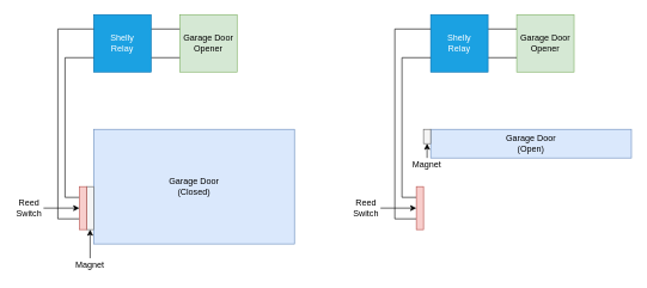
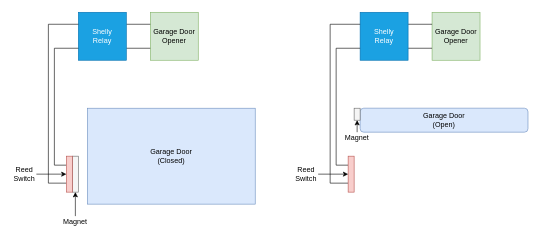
- <mxCell id="19" value="&lt;div&gt;Garage Door&lt;/div&gt;(Open)" style="rounded=0;whiteSpace=wrap;html=1;fillColor=#dae8fc;strokeColor=#6c8ebf;" vertex="1" parent="1"><mxGeometry x="600" y="180" width="280" height="40" as="geometry" /></mxCell>
+ <mxCell id="19" value="&lt;div&gt;Garage Door&lt;/div&gt;(Open)" style="whiteSpace=wrap;html=1;fillColor=#dae8fc;strokeColor=#6c8ebf;rounded=1;" vertex="1" parent="1"><mxGeometry x="600" y="180" width="280" height="40" as="geometry" /></mxCell>
- <mxCell id="6" value="&lt;div&gt;Garage Door&lt;/div&gt;&lt;div&gt;(Closed)&lt;br&gt;&lt;/div&gt;" style="rounded=0;whiteSpace=wrap;html=1;fillColor=#dae8fc;strokeColor=#6c8ebf;" vertex="1" parent="1"><mxGeometry x="130" y="180" width="280" height="160" as="geometry" /></mxCell>
+ <mxCell id="6" value="&lt;div&gt;Garage Door&lt;/div&gt;&lt;div&gt;(Closed)&lt;br&gt;&lt;/div&gt;" style="rounded=0;whiteSpace=wrap;html=1;fillColor=#dae8fc;strokeColor=#6c8ebf;" vertex="1" parent="1"><mxGeometry x="145" y="180" width="280" height="160" as="geometry" /></mxCell>
